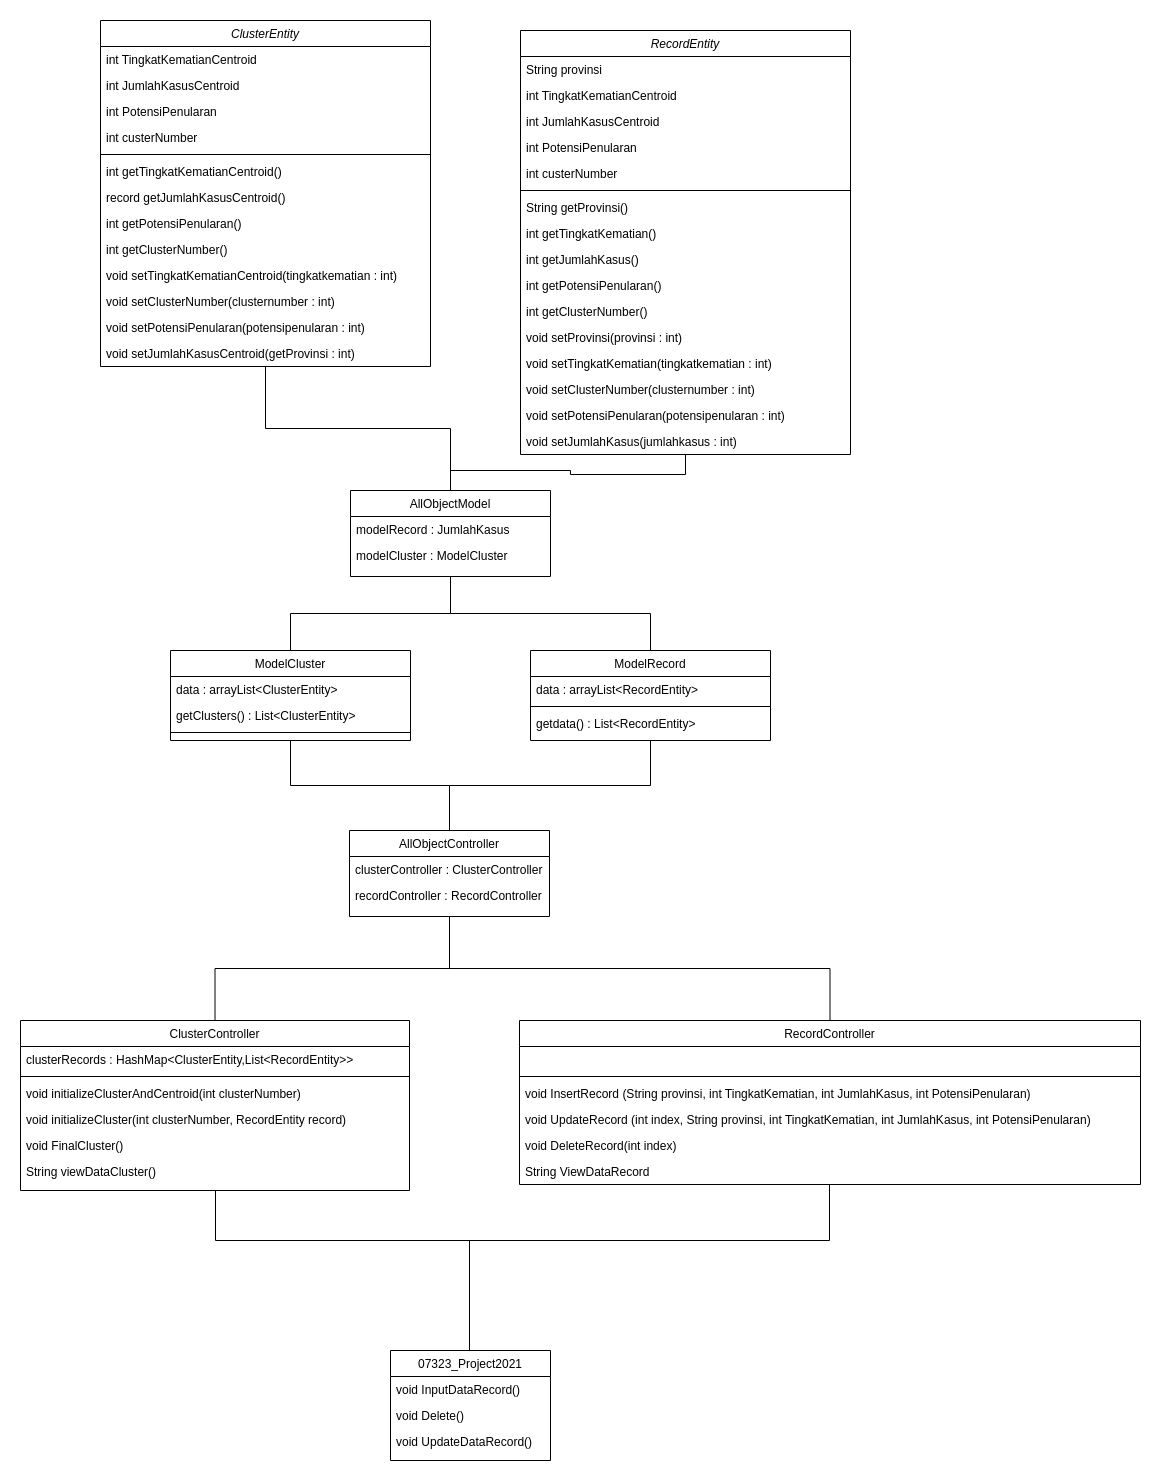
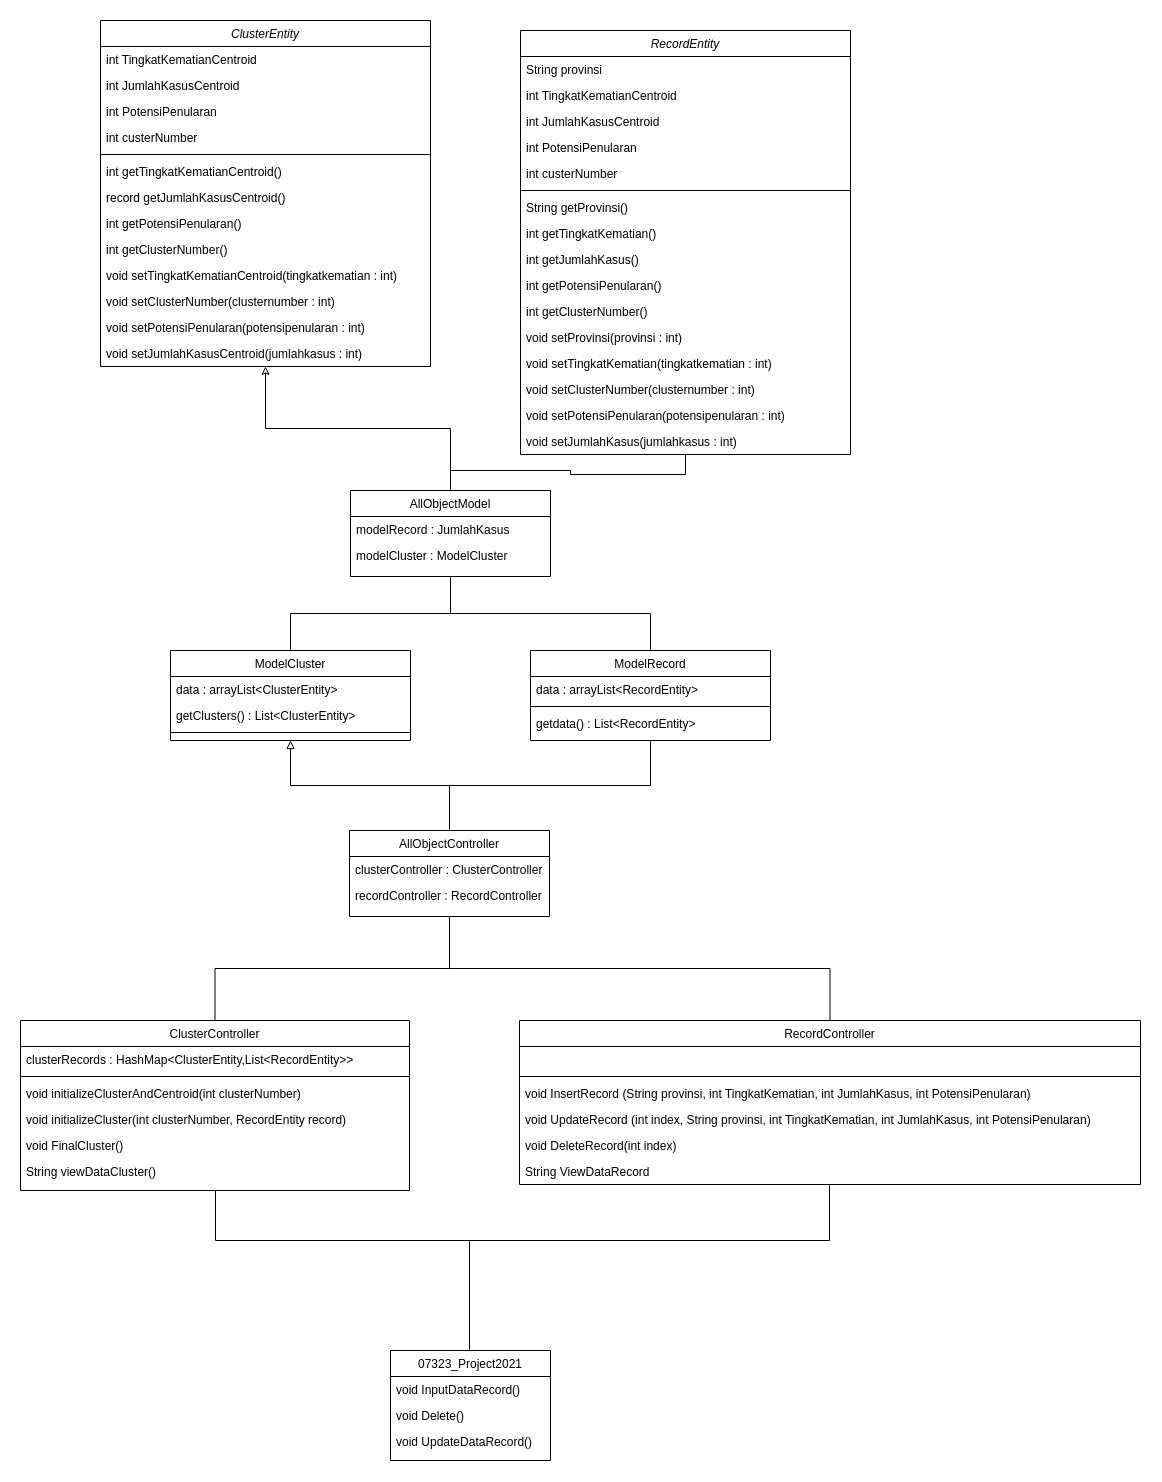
- <mxCell id="15" value="void setJumlahKasusCentroid(getProvinsi : int)" style="text;align=left;verticalAlign=top;spacingLeft=4;spacingRight=4;overflow=hidden;rotatable=0;points=[[0,0.5],[1,0.5]];portConstraint=eastwest;" vertex="1" parent="2"><mxGeometry y="320" width="330" height="26" as="geometry" /></mxCell>
+ <mxCell id="15" value="void setJumlahKasusCentroid(jumlahkasus : int)" style="text;align=left;verticalAlign=top;spacingLeft=4;spacingRight=4;overflow=hidden;rotatable=0;points=[[0,0.5],[1,0.5]];portConstraint=eastwest;" vertex="1" parent="2"><mxGeometry y="320" width="330" height="26" as="geometry" /></mxCell>
- <mxCell id="22" style="edgeStyle=orthogonalEdgeStyle;rounded=0;orthogonalLoop=1;jettySize=auto;html=1;fontFamily=Helvetica;fontColor=default;endArrow=none;endFill=0;" edge="1" parent="1" source="24" target="2"><mxGeometry relative="1" as="geometry" /></mxCell>
+ <mxCell id="22" style="edgeStyle=orthogonalEdgeStyle;rounded=0;orthogonalLoop=1;jettySize=auto;html=1;fontFamily=Helvetica;fontColor=default;endArrow=classic;endFill=0;" edge="1" parent="1" source="24" target="2"><mxGeometry relative="1" as="geometry" /></mxCell>
- <mxCell id="55" style="edgeStyle=orthogonalEdgeStyle;rounded=0;orthogonalLoop=1;jettySize=auto;html=1;fontFamily=Helvetica;fontColor=default;endArrow=none;endFill=0;" edge="1" parent="1" source="56" target="50"><mxGeometry relative="1" as="geometry" /></mxCell>
+ <mxCell id="55" style="edgeStyle=orthogonalEdgeStyle;rounded=0;orthogonalLoop=1;jettySize=auto;html=1;fontFamily=Helvetica;fontColor=default;endArrow=block;endFill=0;" edge="1" parent="1" source="56" target="50"><mxGeometry relative="1" as="geometry" /></mxCell>
